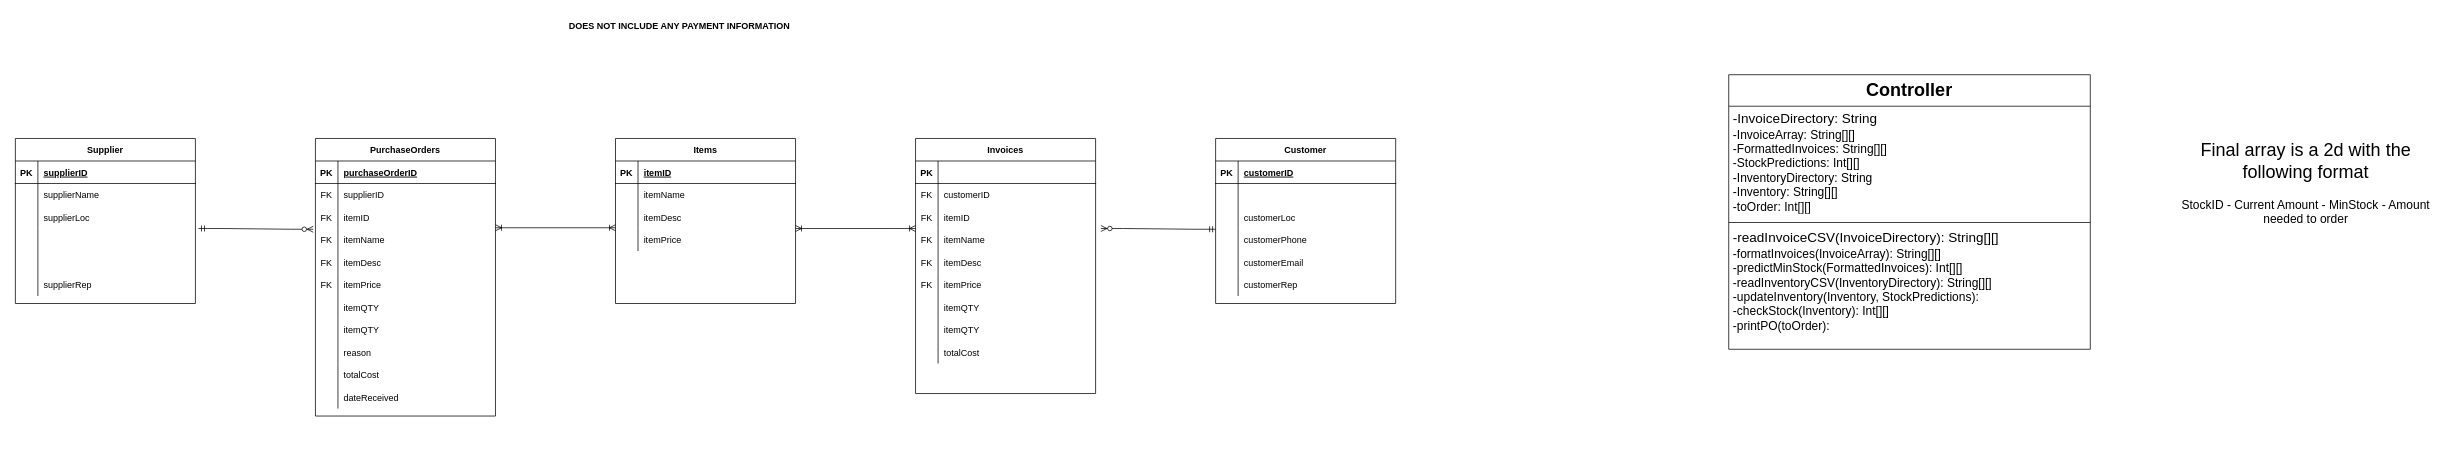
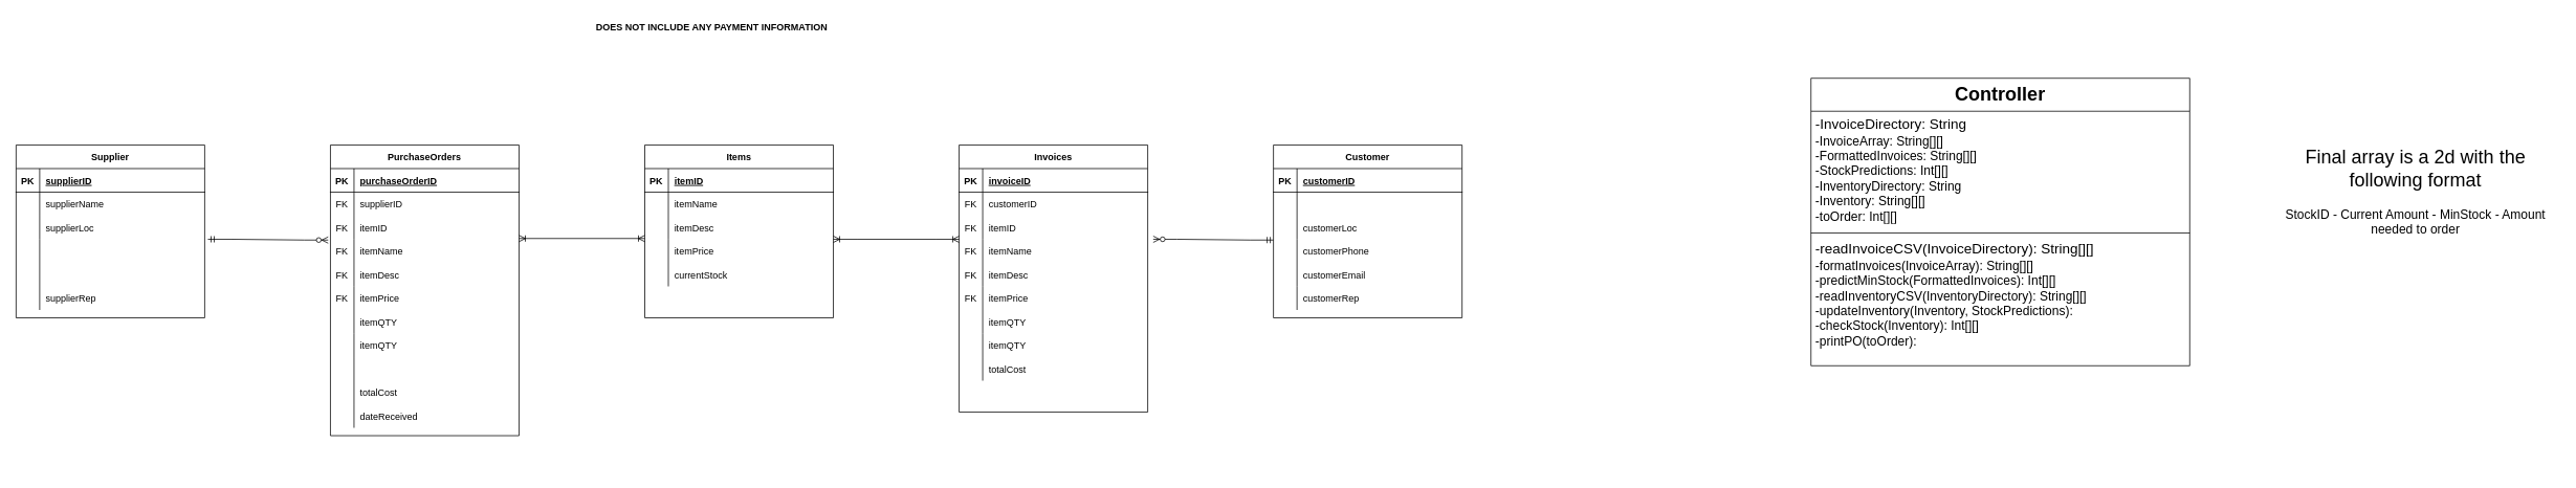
+ <mxCell id="93" value="invoiceID" style="shape=partialRectangle;overflow=hidden;connectable=0;fillColor=none;top=0;left=0;bottom=0;right=0;align=left;spacingLeft=6;fontStyle=5;" parent="91" vertex="1"><mxGeometry x="30" width="210" height="30" as="geometry"><mxRectangle width="210" height="30" as="alternateBounds" /></mxGeometry></mxCell>
+ <mxCell id="51" value="currentStock" style="shape=partialRectangle;overflow=hidden;connectable=0;fillColor=none;top=0;left=0;bottom=0;right=0;align=left;spacingLeft=6;" parent="49" vertex="1"><mxGeometry x="30" width="210" height="30" as="geometry"><mxRectangle width="210" height="30" as="alternateBounds" /></mxGeometry></mxCell>
- <mxCell id="29" value="reason" style="shape=partialRectangle;overflow=hidden;connectable=0;fillColor=none;top=0;left=0;bottom=0;right=0;align=left;spacingLeft=6;" parent="27" vertex="1"><mxGeometry x="30" width="210" height="30" as="geometry"><mxRectangle width="210" height="30" as="alternateBounds" /></mxGeometry></mxCell>
